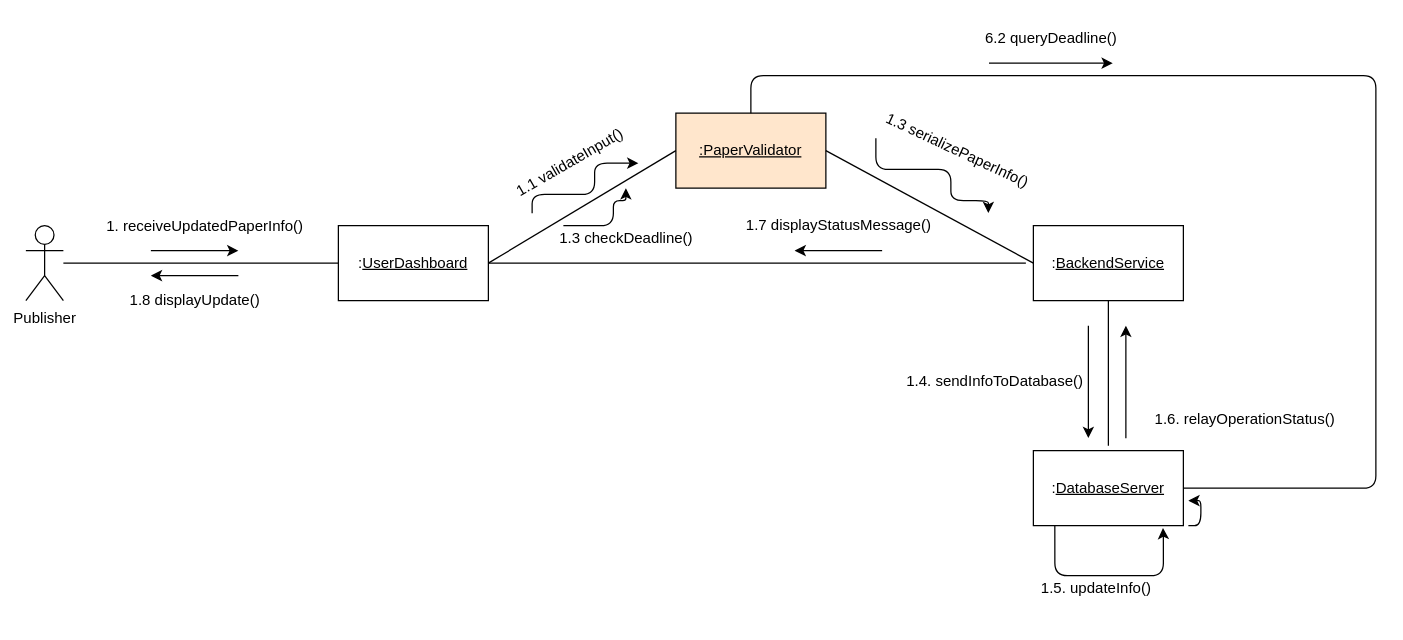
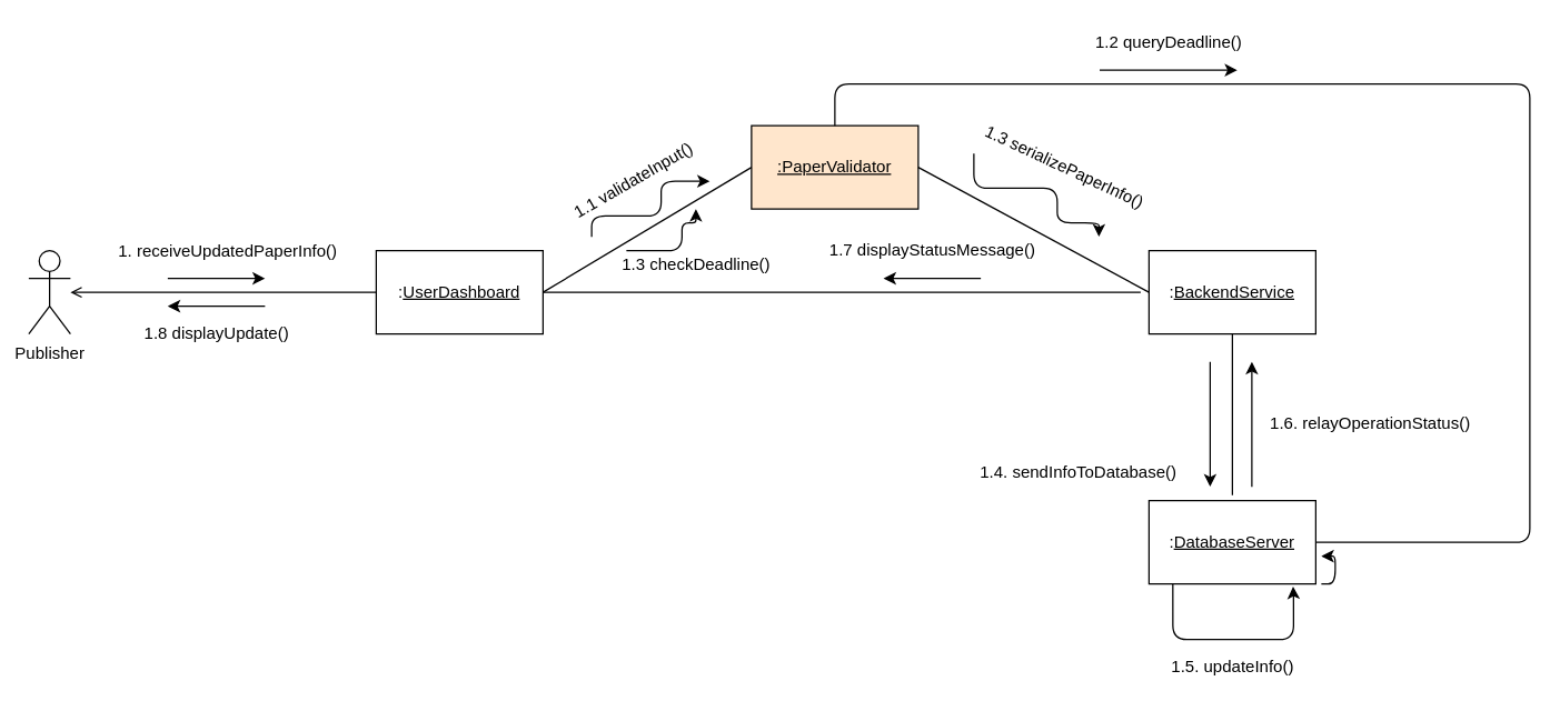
- <mxCell id="27" value="6.2 queryDeadline()" style="text;html=1;align=center;verticalAlign=middle;resizable=0;points=[];autosize=1;" parent="1" vertex="1"><mxGeometry x="780" y="20" width="120" height="20" as="geometry" /></mxCell>
+ <mxCell id="27" value="1.2 queryDeadline()" style="text;html=1;align=center;verticalAlign=middle;resizable=0;points=[];autosize=1;" parent="1" vertex="1"><mxGeometry x="780" y="20" width="120" height="20" as="geometry" /></mxCell>
- <mxCell id="6" value="" style="endArrow=none;html=1;exitX=0;exitY=0.5;exitDx=0;exitDy=0;" parent="1" source="2" target="3" edge="1"><mxGeometry width="50" height="50" relative="1" as="geometry"><mxPoint x="380" y="260" as="sourcePoint" /><mxPoint x="430" y="210" as="targetPoint" /><Array as="points" /></mxGeometry></mxCell>
+ <mxCell id="6" value="" style="endArrow=open;html=1;exitX=0;exitY=0.5;exitDx=0;exitDy=0;" parent="1" source="2" target="3" edge="1"><mxGeometry width="50" height="50" relative="1" as="geometry"><mxPoint x="380" y="260" as="sourcePoint" /><mxPoint x="430" y="210" as="targetPoint" /><Array as="points" /></mxGeometry></mxCell>
- <mxCell id="18" value="1.4. sendInfoToDatabase()" style="text;html=1;align=center;verticalAlign=middle;resizable=0;points=[];autosize=1;" parent="1" vertex="1"><mxGeometry x="715" y="295" width="160" height="20" as="geometry" /></mxCell>
+ <mxCell id="18" value="1.4. sendInfoToDatabase()" style="text;html=1;align=center;verticalAlign=middle;resizable=0;points=[];autosize=1;" parent="1" vertex="1"><mxGeometry x="695" y="330" width="160" height="20" as="geometry" /></mxCell>
- <mxCell id="23" value="1.6. relayOperationStatus()" style="text;html=1;align=center;verticalAlign=middle;resizable=0;points=[];autosize=1;" parent="1" vertex="1"><mxGeometry x="915" y="325" width="160" height="20" as="geometry" /></mxCell>
+ <mxCell id="23" value="1.6. relayOperationStatus()" style="text;html=1;align=center;verticalAlign=middle;resizable=0;points=[];autosize=1;" parent="1" vertex="1"><mxGeometry x="905" y="295" width="160" height="20" as="geometry" /></mxCell>
- <mxCell id="22" value="1.5. updateInfo()" style="text;html=1;align=center;verticalAlign=middle;resizable=0;points=[];autosize=1;" parent="1" vertex="1"><mxGeometry x="826" y="460" width="100" height="20" as="geometry" /></mxCell>
+ <mxCell id="22" value="1.5. updateInfo()" style="text;html=1;align=center;verticalAlign=middle;resizable=0;points=[];autosize=1;" parent="1" vertex="1"><mxGeometry x="836" y="470" width="100" height="20" as="geometry" /></mxCell>
